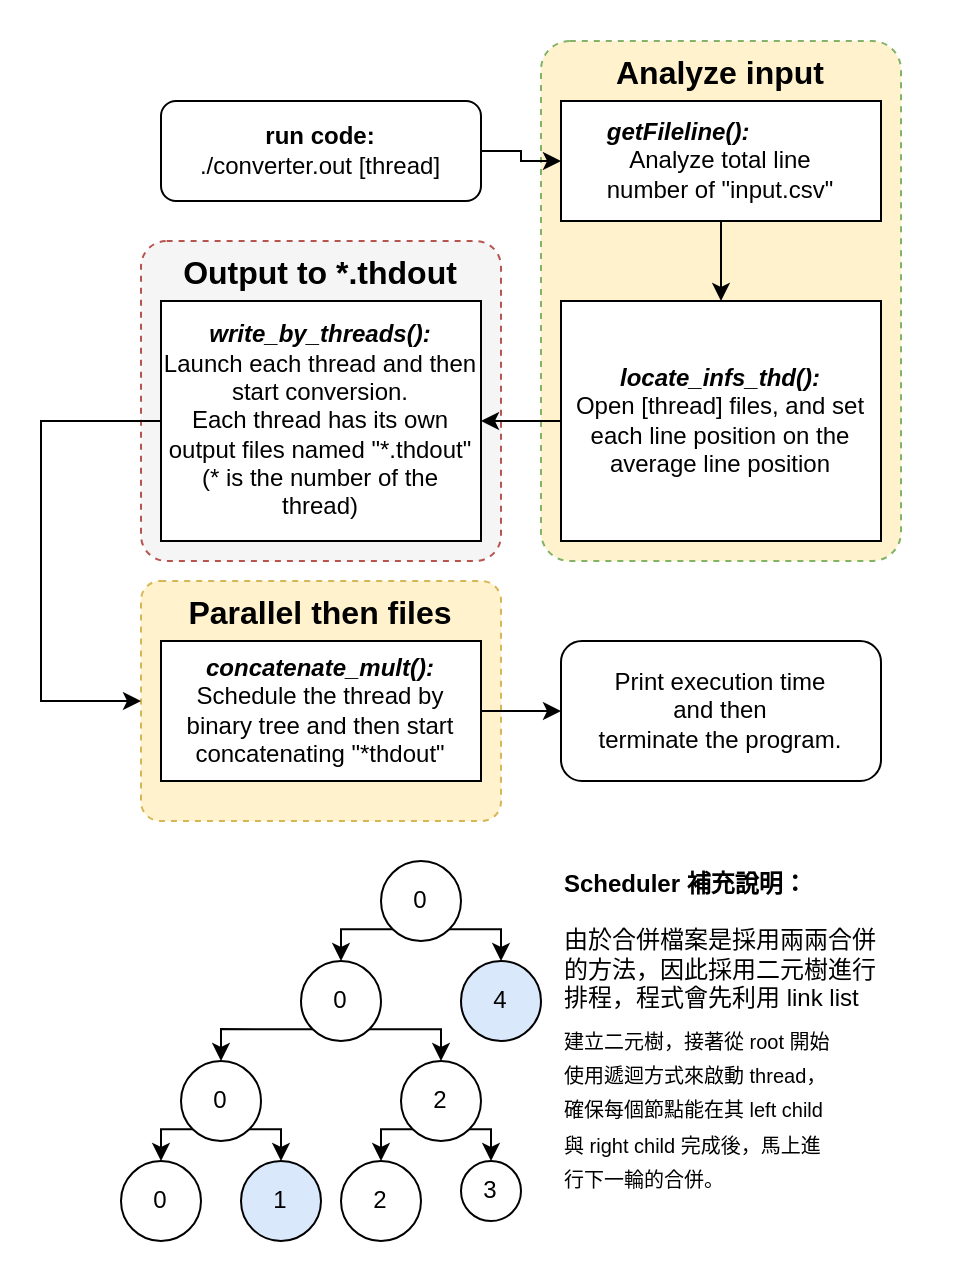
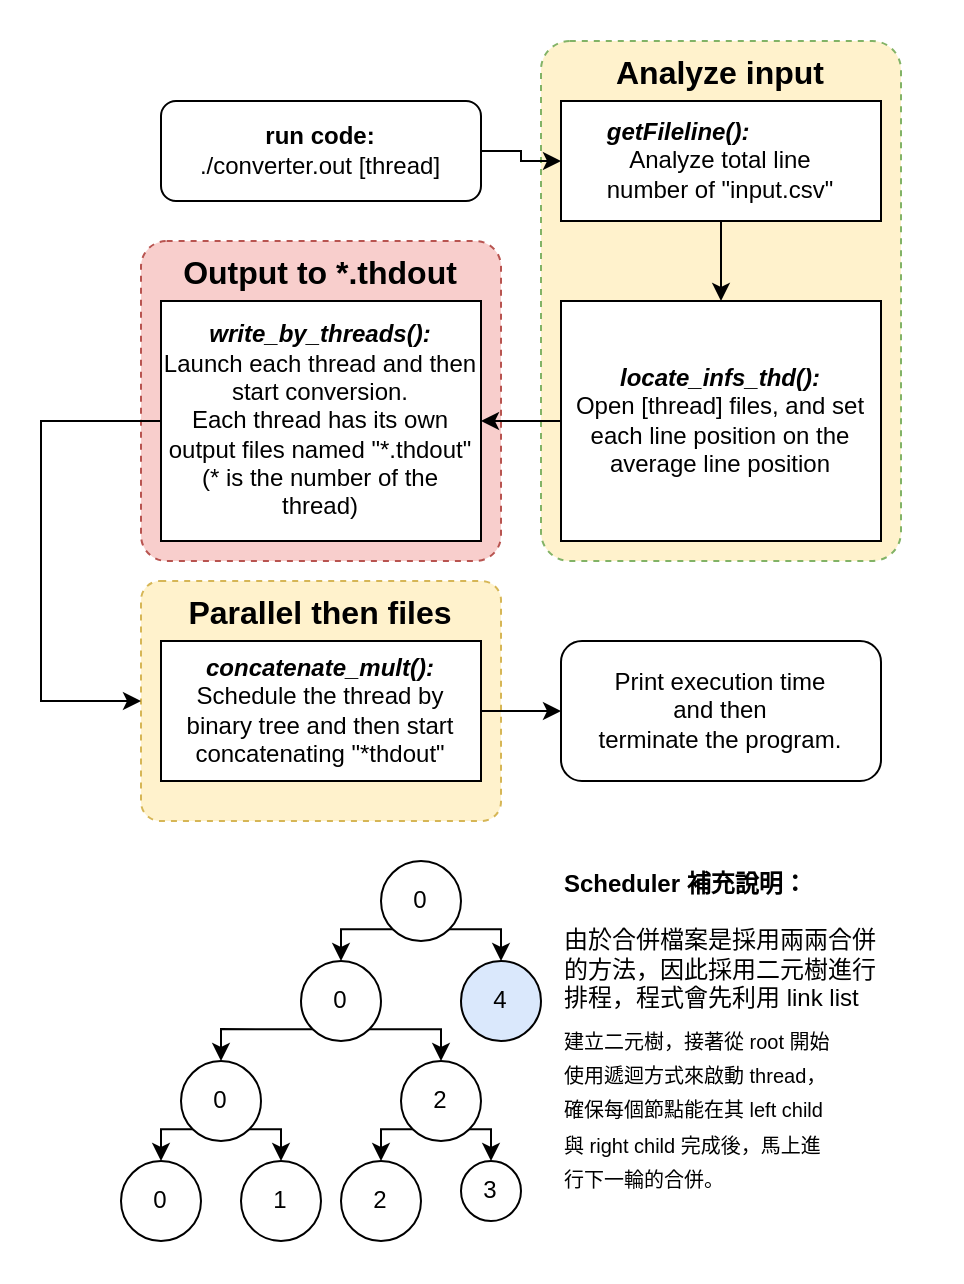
- <mxCell id="3" value="&lt;span style=&quot;font-size: 16px&quot;&gt;&lt;b&gt;Output to *.thdout&lt;/b&gt;&lt;/span&gt;" style="rounded=1;whiteSpace=wrap;html=1;dashed=1;shadow=0;glass=0;sketch=0;fillColor=#f5f5f5;strokeColor=#b85450;horizontal=1;verticalAlign=top;arcSize=8;" vertex="1" parent="1"><mxGeometry x="70" y="120" width="180" height="160" as="geometry" /></mxCell>
+ <mxCell id="3" value="&lt;span style=&quot;font-size: 16px&quot;&gt;&lt;b&gt;Output to *.thdout&lt;/b&gt;&lt;/span&gt;" style="rounded=1;whiteSpace=wrap;html=1;dashed=1;shadow=0;glass=0;sketch=0;fillColor=#f8cecc;strokeColor=#b85450;horizontal=1;verticalAlign=top;arcSize=8;" vertex="1" parent="1"><mxGeometry x="70" y="120" width="180" height="160" as="geometry" /></mxCell>
- <mxCell id="24" value="1" style="ellipse;whiteSpace=wrap;html=1;aspect=fixed;fillColor=#dae8fc;" parent="16" vertex="1"><mxGeometry x="60" y="150" width="40" height="40" as="geometry" /></mxCell>
+ <mxCell id="24" value="1" style="ellipse;whiteSpace=wrap;html=1;aspect=fixed;" parent="16" vertex="1"><mxGeometry x="60" y="150" width="40" height="40" as="geometry" /></mxCell>
